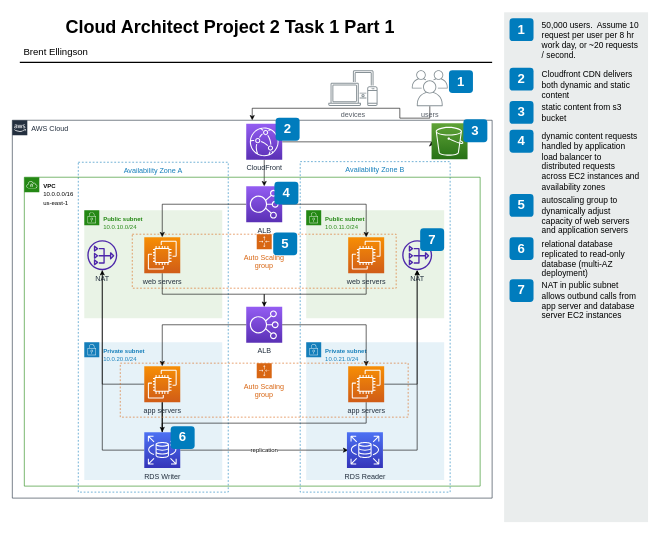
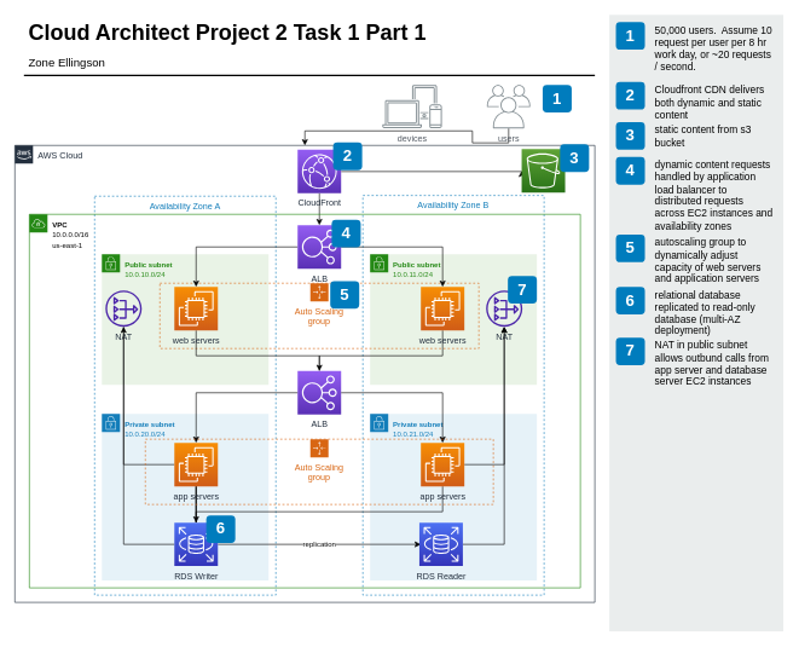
- <mxCell id="4" value="Cloud Architect Project 2 Task 1 Part 1" style="text;html=1;resizable=0;points=[];autosize=1;align=left;verticalAlign=top;spacingTop=-4;fontSize=30;fontStyle=1" parent="1" vertex="1"><mxGeometry x="106.5" y="23.5" width="560" height="40" as="geometry" /></mxCell>
+ <mxCell id="4" value="Cloud Architect Project 2 Task 1 Part 1" style="text;html=1;resizable=0;points=[];autosize=1;align=left;verticalAlign=top;spacingTop=-4;fontSize=30;fontStyle=1" parent="1" vertex="1"><mxGeometry x="36.5" y="23.5" width="560" height="40" as="geometry" /></mxCell>
- <mxCell id="5" value="Brent Ellingson" style="text;html=1;resizable=0;points=[];autosize=1;align=left;verticalAlign=top;spacingTop=-4;fontSize=16;" parent="1" vertex="1"><mxGeometry x="36.5" y="73.5" width="120" height="20" as="geometry" /></mxCell>
+ <mxCell id="5" value="Zone Ellingson" style="text;html=1;resizable=0;points=[];autosize=1;align=left;verticalAlign=top;spacingTop=-4;fontSize=16;" parent="1" vertex="1"><mxGeometry x="36.5" y="73.5" width="120" height="20" as="geometry" /></mxCell>
- <mxCell id="12" value="devices" style="sketch=0;outlineConnect=0;gradientColor=none;fontColor=#545B64;strokeColor=none;fillColor=#879196;dashed=0;verticalLabelPosition=bottom;verticalAlign=top;align=center;html=1;fontSize=12;fontStyle=0;aspect=fixed;shape=mxgraph.aws4.illustration_devices;pointerEvents=1" parent="1" vertex="1"><mxGeometry x="546.81" y="116.5" width="82.19" height="60" as="geometry" /></mxCell>
+ <mxCell id="12" value="devices" style="sketch=0;outlineConnect=0;gradientColor=none;fontColor=#545B64;strokeColor=none;fillColor=#879196;dashed=0;verticalLabelPosition=bottom;verticalAlign=top;align=center;html=1;fontSize=12;fontStyle=0;aspect=fixed;shape=mxgraph.aws4.illustration_devices;pointerEvents=1" parent="1" vertex="1"><mxGeometry x="526.81" y="116.5" width="82.19" height="60" as="geometry" /></mxCell>
- <mxCell id="11" value="users" style="sketch=0;outlineConnect=0;gradientColor=none;fontColor=#545B64;strokeColor=none;fillColor=#879196;dashed=0;verticalLabelPosition=bottom;verticalAlign=top;align=center;html=1;fontSize=12;fontStyle=0;aspect=fixed;shape=mxgraph.aws4.illustration_users;pointerEvents=1" parent="1" vertex="1"><mxGeometry x="686" y="116.5" width="60" height="60" as="geometry" /></mxCell>
+ <mxCell id="11" value="users" style="sketch=0;outlineConnect=0;gradientColor=none;fontColor=#545B64;strokeColor=none;fillColor=#879196;dashed=0;verticalLabelPosition=bottom;verticalAlign=top;align=center;html=1;fontSize=12;fontStyle=0;aspect=fixed;shape=mxgraph.aws4.illustration_users;pointerEvents=1" parent="1" vertex="1"><mxGeometry x="671" y="116.5" width="60" height="60" as="geometry" /></mxCell>
